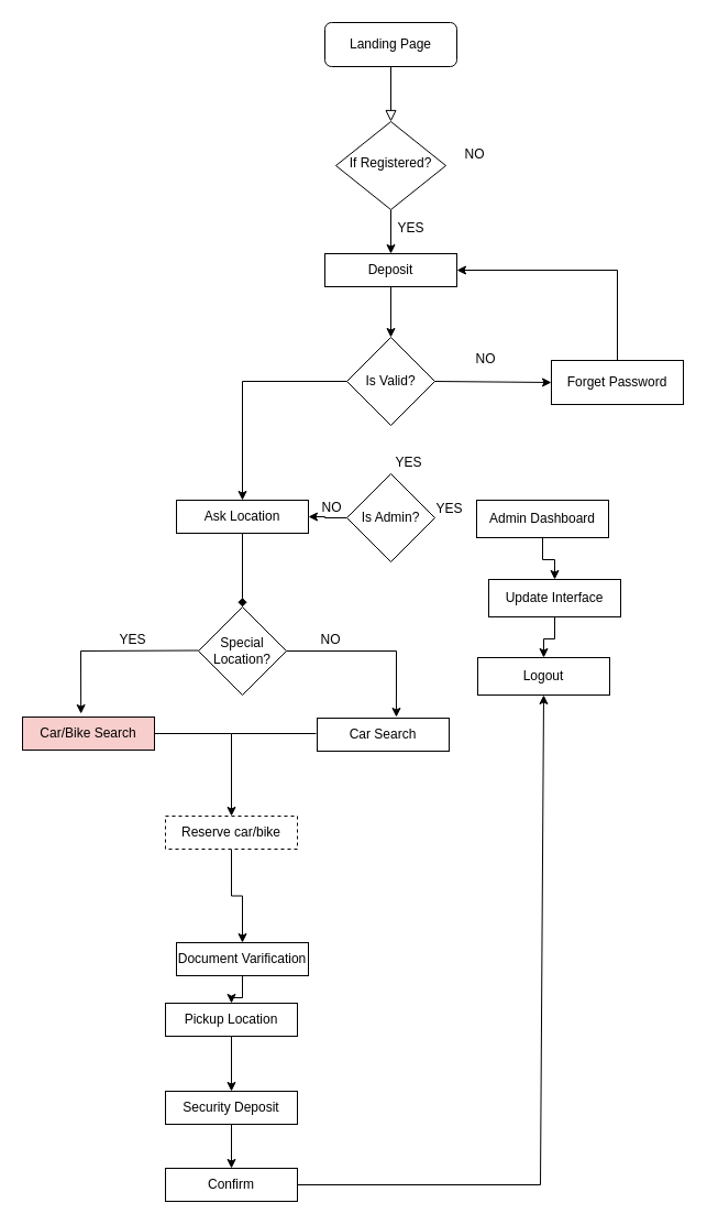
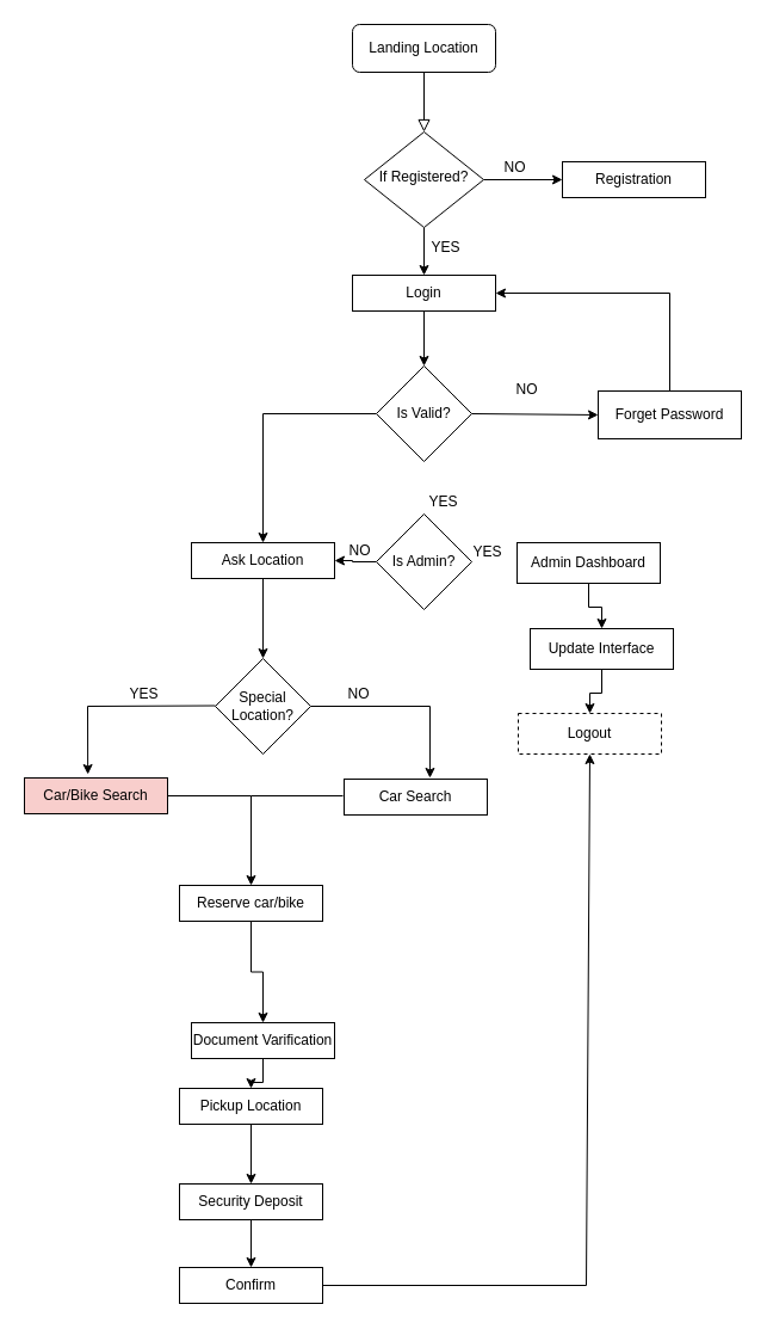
- <mxCell id="3" value="Landing Page" style="rounded=1;whiteSpace=wrap;html=1;fontSize=12;glass=0;strokeWidth=1;shadow=0;" parent="1" vertex="1"><mxGeometry x="295" y="20" width="120" height="40" as="geometry" /></mxCell>
+ <mxCell id="3" value="Landing Location" style="rounded=1;whiteSpace=wrap;html=1;fontSize=12;glass=0;strokeWidth=1;shadow=0;" parent="1" vertex="1"><mxGeometry x="295" y="20" width="120" height="40" as="geometry" /></mxCell>
+ <mxCell id="4" value="" style="edgeStyle=orthogonalEdgeStyle;rounded=0;orthogonalLoop=1;jettySize=auto;html=1;" edge="1" parent="1" source="6" target="11"><mxGeometry relative="1" as="geometry" /></mxCell>
+ <mxCell id="11" value="Registration" style="rounded=0;whiteSpace=wrap;html=1;" vertex="1" parent="1"><mxGeometry x="471" y="135" width="120" height="30" as="geometry" /></mxCell>
- <mxCell id="8" value="Deposit" style="rounded=0;whiteSpace=wrap;html=1;" vertex="1" parent="1"><mxGeometry x="295" y="230" width="120" height="30" as="geometry" /></mxCell>
+ <mxCell id="8" value="Login" style="rounded=0;whiteSpace=wrap;html=1;" vertex="1" parent="1"><mxGeometry x="295" y="230" width="120" height="30" as="geometry" /></mxCell>
- <mxCell id="14" value="" style="edgeStyle=orthogonalEdgeStyle;rounded=0;orthogonalLoop=1;jettySize=auto;html=1;endArrow=diamond;" edge="1" parent="1" source="15" target="16"><mxGeometry relative="1" as="geometry" /></mxCell>
+ <mxCell id="14" value="" style="edgeStyle=orthogonalEdgeStyle;rounded=0;orthogonalLoop=1;jettySize=auto;html=1;" edge="1" parent="1" source="15" target="16"><mxGeometry relative="1" as="geometry" /></mxCell>
- <mxCell id="47" value="Logout" style="rounded=0;whiteSpace=wrap;html=1;" vertex="1" parent="1"><mxGeometry x="434" y="597" width="120" height="34" as="geometry" /></mxCell>
+ <mxCell id="47" value="Logout" style="rounded=0;whiteSpace=wrap;html=1;dashed=1;" vertex="1" parent="1"><mxGeometry x="434" y="597" width="120" height="34" as="geometry" /></mxCell>
- <mxCell id="24" value="Reserve car/bike" style="rounded=0;whiteSpace=wrap;html=1;dashed=1;" vertex="1" parent="1"><mxGeometry x="150" y="741" width="120" height="30" as="geometry" /></mxCell>
+ <mxCell id="24" value="Reserve car/bike" style="rounded=0;whiteSpace=wrap;html=1;" vertex="1" parent="1"><mxGeometry x="150" y="741" width="120" height="30" as="geometry" /></mxCell>
